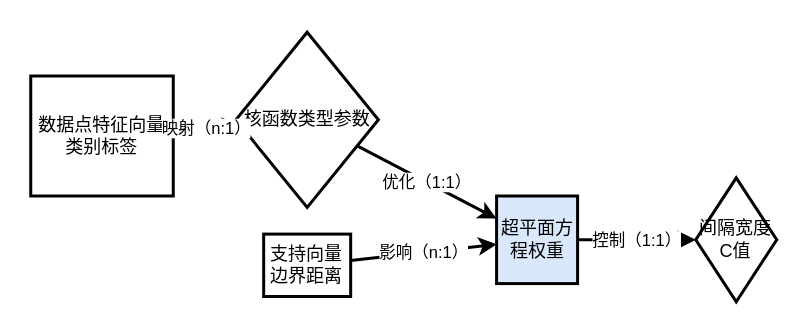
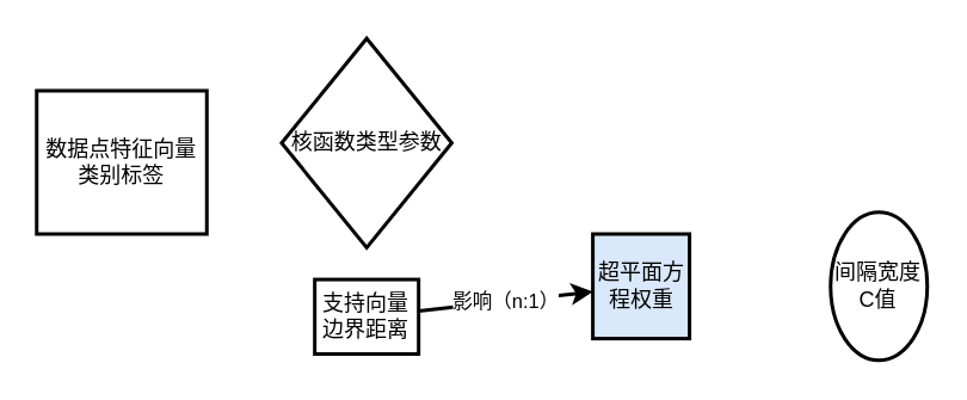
- <mxCell id="4" style="strokeWidth=2;" parent="1" source="2" target="3" edge="1"><mxGeometry relative="1" as="geometry" /></mxCell>
- <mxCell id="5" value="映射（n:1）" style="edgeLabel;html=1;align=center;verticalAlign=middle;resizable=0;points=[];" parent="4" vertex="1" connectable="0"><mxGeometry relative="1" as="geometry"><mxPoint as="offset" /></mxGeometry></mxCell>
- <mxCell id="7" style="strokeWidth=2;" parent="1" source="3" target="6" edge="1"><mxGeometry relative="1" as="geometry" /></mxCell>
- <mxCell id="8" value="优化（1:1）" style="edgeLabel;html=1;align=center;verticalAlign=middle;resizable=0;points=[];" parent="7" vertex="1" connectable="0"><mxGeometry relative="1" as="geometry"><mxPoint as="offset" /></mxGeometry></mxCell>
- <mxCell id="10" style="strokeWidth=2;" parent="1" source="6" target="9" edge="1"><mxGeometry relative="1" as="geometry" /></mxCell>
- <mxCell id="11" value="控制（1:1）" style="edgeLabel;html=1;align=center;verticalAlign=middle;resizable=0;points=[];" parent="10" vertex="1" connectable="0"><mxGeometry relative="1" as="geometry"><mxPoint as="offset" /></mxGeometry></mxCell>
- <mxCell id="9" value="间隔宽度C值" style="rhombus;whiteSpace=wrap;html=1;strokeWidth=2;" parent="1" vertex="1"><mxGeometry x="463.33" y="117.9" width="54" height="82.6" as="geometry" /></mxCell>
+ <mxCell id="9" value="间隔宽度C值" style="ellipse;whiteSpace=wrap;html=1;strokeWidth=2;" parent="1" vertex="1"><mxGeometry x="463.33" y="117.9" width="54" height="82.6" as="geometry" /></mxCell>
